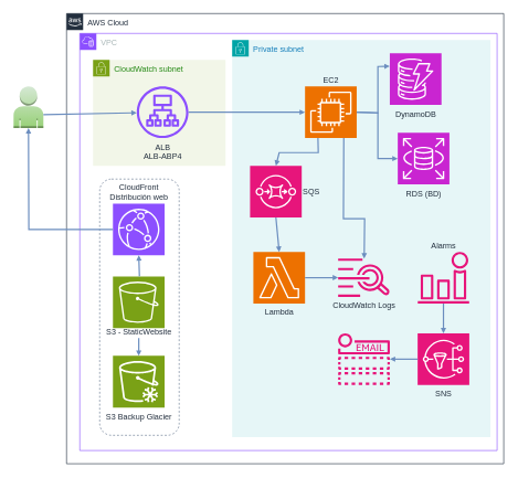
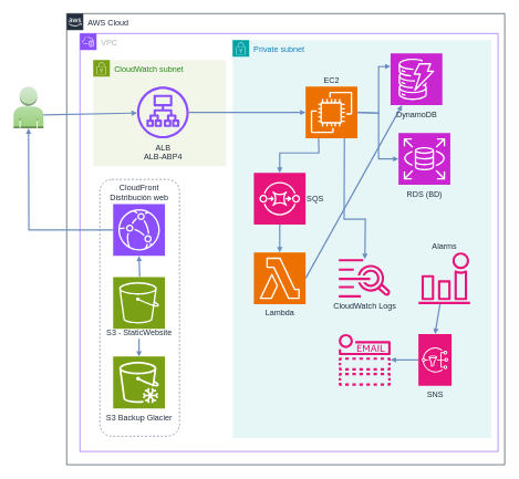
- <mxCell id="19" value="SQS" style="sketch=0;points=[[0,0,0],[0.25,0,0],[0.5,0,0],[0.75,0,0],[1,0,0],[0,1,0],[0.25,1,0],[0.5,1,0],[0.75,1,0],[1,1,0],[0,0.25,0],[0,0.5,0],[0,0.75,0],[1,0.25,0],[1,0.5,0],[1,0.75,0]];outlineConnect=0;fontColor=#232F3E;fillColor=#E7157B;strokeColor=#ffffff;dashed=0;verticalLabelPosition=middle;verticalAlign=middle;align=left;html=1;fontSize=12;fontStyle=0;aspect=fixed;shape=mxgraph.aws4.resourceIcon;resIcon=mxgraph.aws4.sqs;rounded=1;labelPosition=right;" vertex="1" parent="6"><mxGeometry x="257" y="200" width="78" height="78" as="geometry" /></mxCell>
+ <mxCell id="19" value="SQS" style="sketch=0;points=[[0,0,0],[0.25,0,0],[0.5,0,0],[0.75,0,0],[1,0,0],[0,1,0],[0.25,1,0],[0.5,1,0],[0.75,1,0],[1,1,0],[0,0.25,0],[0,0.5,0],[0,0.75,0],[1,0.25,0],[1,0.5,0],[1,0.75,0]];outlineConnect=0;fontColor=#232F3E;fillColor=#E7157B;strokeColor=#ffffff;dashed=0;verticalLabelPosition=middle;verticalAlign=middle;align=left;html=1;fontSize=12;fontStyle=0;aspect=fixed;shape=mxgraph.aws4.resourceIcon;resIcon=mxgraph.aws4.sqs;rounded=1;labelPosition=right;" vertex="1" parent="6"><mxGeometry x="262" y="210" width="78" height="78" as="geometry" /></mxCell>
- <mxCell id="13" value="" style="endArrow=block;html=1;rounded=0;fillColor=#dae8fc;strokeColor=#6c8ebf;endFill=1;endSize=3;exitX=1;exitY=0.5;exitDx=0;exitDy=0;exitPerimeter=0;strokeWidth=2;" edge="1" parent="6" source="11" target="12"><mxGeometry width="50" height="50" relative="1" as="geometry"><mxPoint x="600" y="276" as="sourcePoint" /><mxPoint x="610" y="338" as="targetPoint" /></mxGeometry></mxCell>
+ <mxCell id="13" value="" style="endArrow=block;html=1;rounded=0;fillColor=#dae8fc;strokeColor=#6c8ebf;endFill=1;endSize=3;exitX=1;exitY=0.5;exitDx=0;exitDy=0;exitPerimeter=0;strokeWidth=2;" edge="1" parent="6" source="11" target="18"><mxGeometry width="50" height="50" relative="1" as="geometry"><mxPoint x="600" y="276" as="sourcePoint" /><mxPoint x="610" y="338" as="targetPoint" /></mxGeometry></mxCell>
- <mxCell id="9" value="SNS" style="sketch=0;points=[[0,0,0],[0.25,0,0],[0.5,0,0],[0.75,0,0],[1,0,0],[0,1,0],[0.25,1,0],[0.5,1,0],[0.75,1,0],[1,1,0],[0,0.25,0],[0,0.5,0],[0,0.75,0],[1,0.25,0],[1,0.5,0],[1,0.75,0]];outlineConnect=0;fontColor=#232F3E;fillColor=#E7157B;strokeColor=#ffffff;dashed=0;verticalLabelPosition=bottom;verticalAlign=top;align=center;html=1;fontSize=12;fontStyle=0;aspect=fixed;shape=mxgraph.aws4.resourceIcon;resIcon=mxgraph.aws4.sns;rounded=1;" vertex="1" parent="6"><mxGeometry x="510" y="453" width="78" height="78" as="geometry" /></mxCell>
+ <mxCell id="9" value="SNS" style="sketch=0;points=[[0,0,0],[0.25,0,0],[0.5,0,0],[0.75,0,0],[1,0,0],[0,1,0],[0.25,1,0],[0.5,1,0],[0.75,1,0],[1,1,0],[0,0.25,0],[0,0.5,0],[0,0.75,0],[1,0.25,0],[1,0.5,0],[1,0.75,0]];outlineConnect=0;fontColor=#232F3E;fillColor=#E7157B;strokeColor=#ffffff;dashed=0;verticalLabelPosition=bottom;verticalAlign=top;align=center;html=1;fontSize=12;fontStyle=0;aspect=fixed;shape=mxgraph.aws4.resourceIcon;resIcon=mxgraph.aws4.sns;rounded=1;" vertex="1" parent="6"><mxGeometry x="510" y="453" width="50" height="78" as="geometry" /></mxCell>
